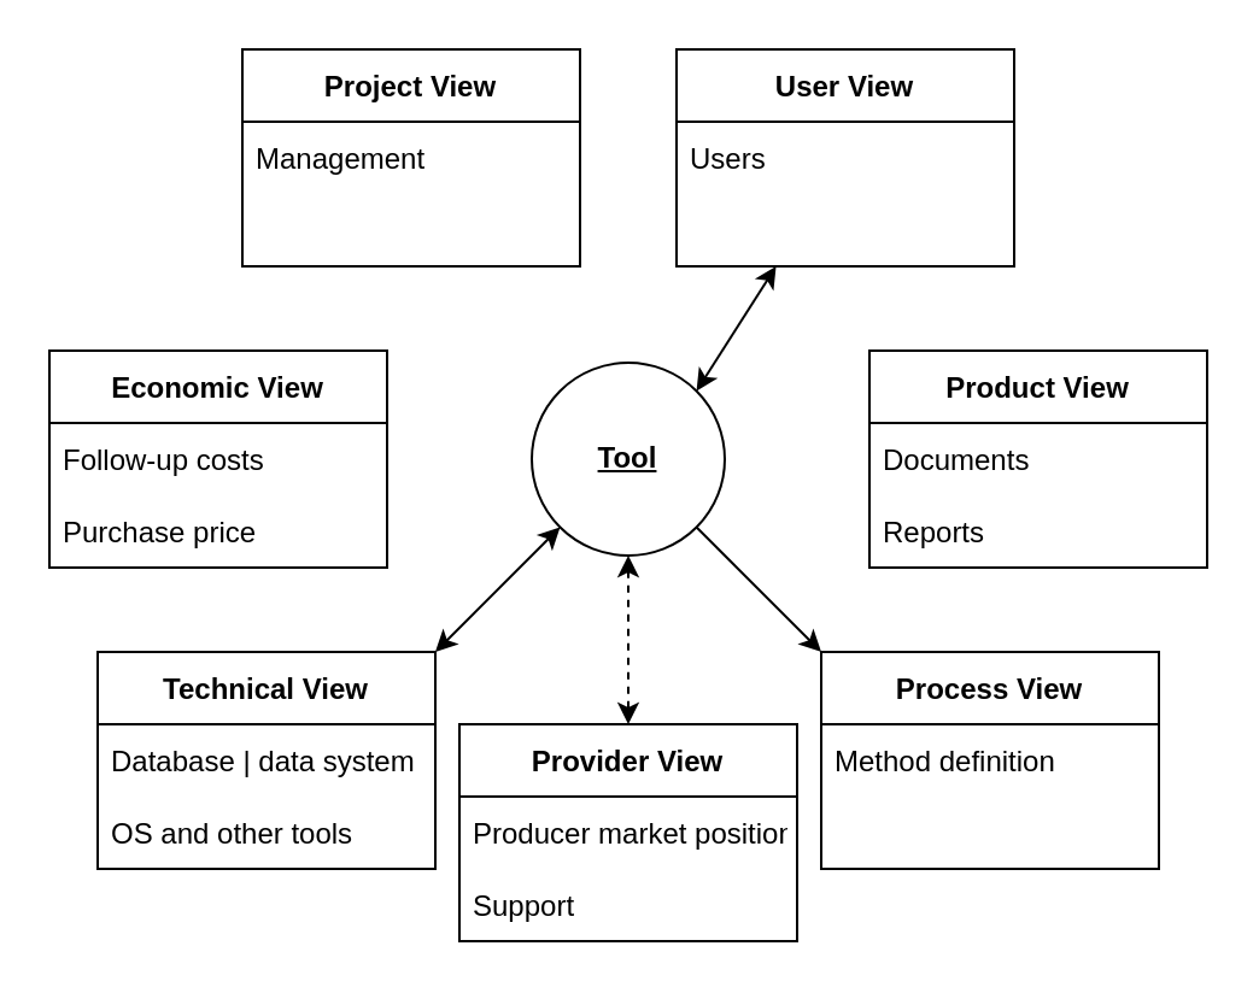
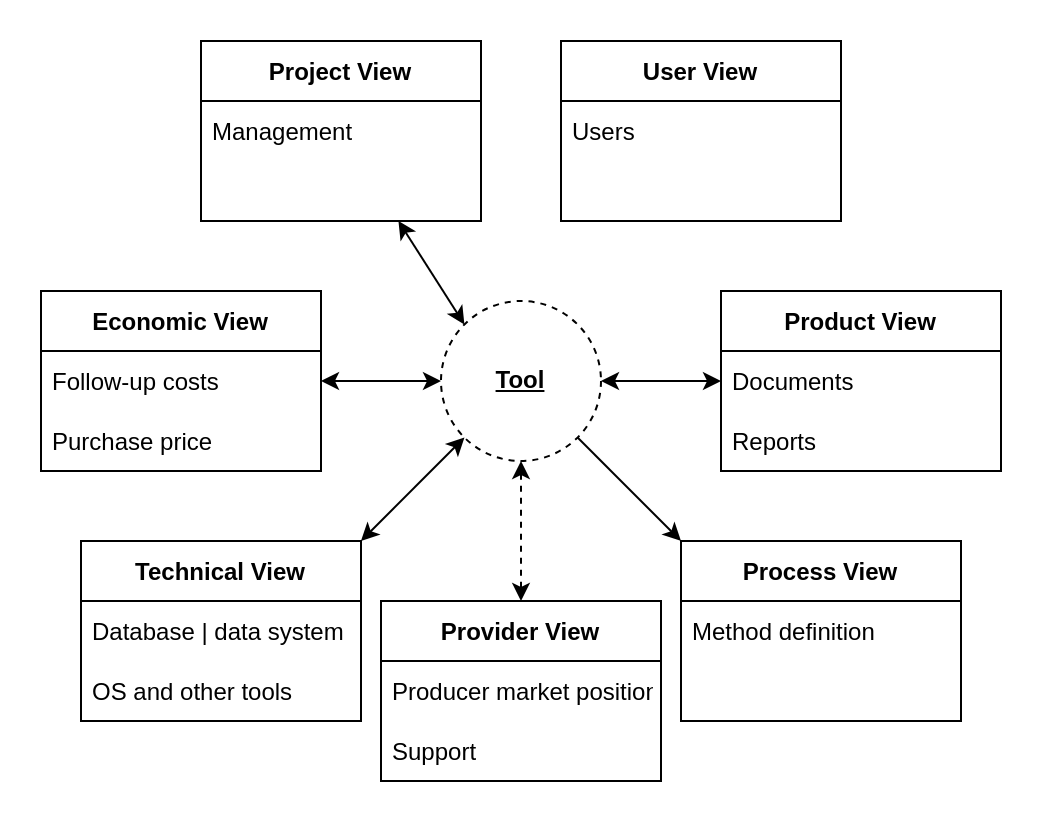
+ <mxCell id="29" value="" style="endArrow=classic;startArrow=classic;html=1;rounded=0;entryX=0;entryY=0;entryDx=0;entryDy=0;" edge="1" parent="1" source="7" target="3"><mxGeometry width="50" height="50" relative="1" as="geometry"><mxPoint x="180" y="170" as="sourcePoint" /><mxPoint x="230" y="120" as="targetPoint" /></mxGeometry></mxCell>
- <mxCell id="30" value="" style="endArrow=classic;startArrow=classic;html=1;rounded=0;exitX=1;exitY=0;exitDx=0;exitDy=0;" edge="1" parent="1" source="3" target="10"><mxGeometry width="50" height="50" relative="1" as="geometry"><mxPoint x="300" y="150" as="sourcePoint" /><mxPoint x="350" y="100" as="targetPoint" /></mxGeometry></mxCell>
+ <mxCell id="28" style="edgeStyle=orthogonalEdgeStyle;rounded=0;orthogonalLoop=1;jettySize=auto;html=1;entryX=0;entryY=0.5;entryDx=0;entryDy=0;startArrow=classic;startFill=1;" edge="1" parent="1" source="5" target="3"><mxGeometry relative="1" as="geometry" /></mxCell>
- <mxCell id="3" value="&lt;b&gt;&lt;u&gt;Tool&lt;/u&gt;&lt;/b&gt;" style="ellipse;whiteSpace=wrap;html=1;aspect=fixed;" vertex="1" parent="1"><mxGeometry x="220" y="150" width="80" height="80" as="geometry" /></mxCell>
+ <mxCell id="3" value="&lt;b&gt;&lt;u&gt;Tool&lt;/u&gt;&lt;/b&gt;" style="ellipse;whiteSpace=wrap;html=1;aspect=fixed;dashed=1;" vertex="1" parent="1"><mxGeometry x="220" y="150" width="80" height="80" as="geometry" /></mxCell>
+ <mxCell id="27" style="edgeStyle=orthogonalEdgeStyle;rounded=0;orthogonalLoop=1;jettySize=auto;html=1;exitX=0;exitY=0.5;exitDx=0;exitDy=0;startArrow=classic;startFill=1;" edge="1" parent="1" source="14" target="3"><mxGeometry relative="1" as="geometry" /></mxCell>
